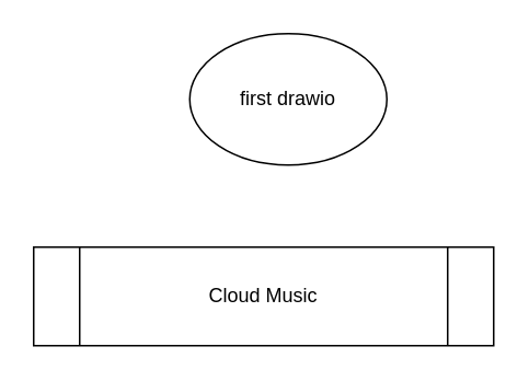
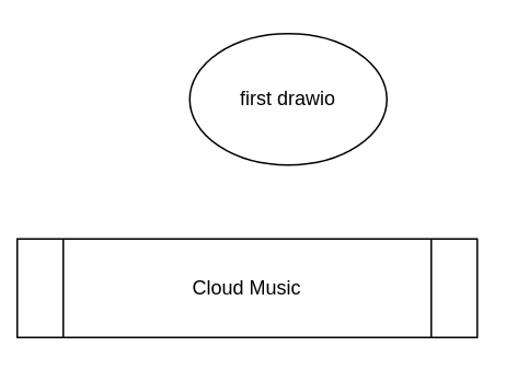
- <mxCell id="3" value="Cloud Music" style="shape=process;whiteSpace=wrap;html=1;backgroundOutline=1;" vertex="1" parent="1"><mxGeometry x="20" y="150" width="280" height="60" as="geometry" /></mxCell>
+ <mxCell id="3" value="Cloud Music" style="shape=process;whiteSpace=wrap;html=1;backgroundOutline=1;" vertex="1" parent="1"><mxGeometry x="10" y="145" width="280" height="60" as="geometry" /></mxCell>
